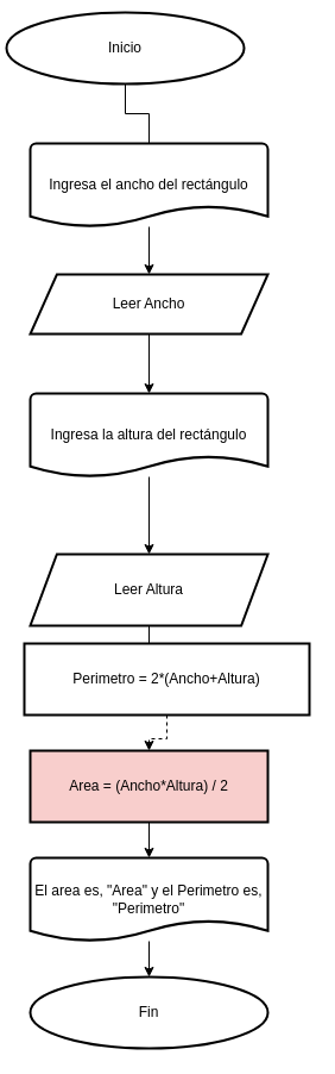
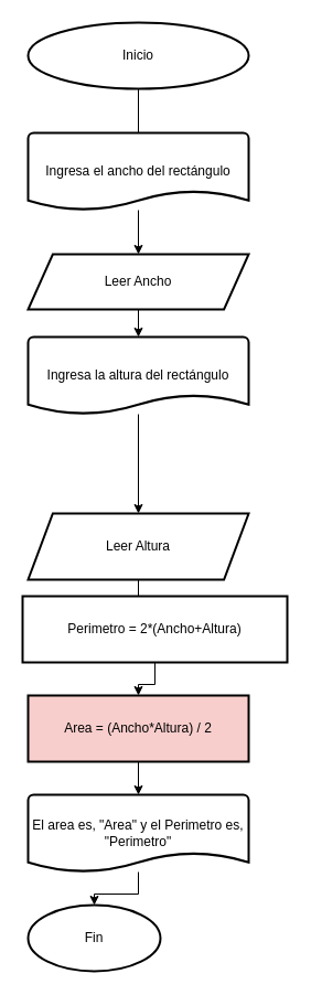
- <mxCell id="3" value="Inicio" style="strokeWidth=2;html=1;shape=mxgraph.flowchart.start_1;whiteSpace=wrap;" vertex="1" parent="1"><mxGeometry x="5" y="10" width="200" height="60" as="geometry" /></mxCell>
+ <mxCell id="3" value="Inicio" style="strokeWidth=2;html=1;shape=mxgraph.flowchart.start_1;whiteSpace=wrap;" vertex="1" parent="1"><mxGeometry x="25" y="20" width="200" height="60" as="geometry" /></mxCell>
- <mxCell id="9" value="Ingresa la altura del rectángulo" style="strokeWidth=2;html=1;shape=mxgraph.flowchart.document2;whiteSpace=wrap;size=0.25;" vertex="1" parent="1"><mxGeometry x="25" y="330" width="200" height="70" as="geometry" /></mxCell>
+ <mxCell id="9" value="Ingresa la altura del rectángulo" style="strokeWidth=2;html=1;shape=mxgraph.flowchart.document2;whiteSpace=wrap;size=0.25;" vertex="1" parent="1"><mxGeometry x="25" y="305" width="200" height="70" as="geometry" /></mxCell>
- <mxCell id="12" value="" style="edgeStyle=orthogonalEdgeStyle;rounded=0;orthogonalLoop=1;jettySize=auto;html=1;dashed=1;" edge="1" parent="1" source="13" target="15"><mxGeometry relative="1" as="geometry" /></mxCell>
+ <mxCell id="12" value="" style="edgeStyle=orthogonalEdgeStyle;rounded=0;orthogonalLoop=1;jettySize=auto;html=1;" edge="1" parent="1" source="13" target="15"><mxGeometry relative="1" as="geometry" /></mxCell>
- <mxCell id="18" value="Fin" style="strokeWidth=2;html=1;shape=mxgraph.flowchart.start_1;whiteSpace=wrap;" vertex="1" parent="1"><mxGeometry x="25" y="820" width="200" height="60" as="geometry" /></mxCell>
+ <mxCell id="18" value="Fin" style="strokeWidth=2;html=1;shape=mxgraph.flowchart.start_1;whiteSpace=wrap;" vertex="1" parent="1"><mxGeometry x="25" y="820" width="120" height="60" as="geometry" /></mxCell>
